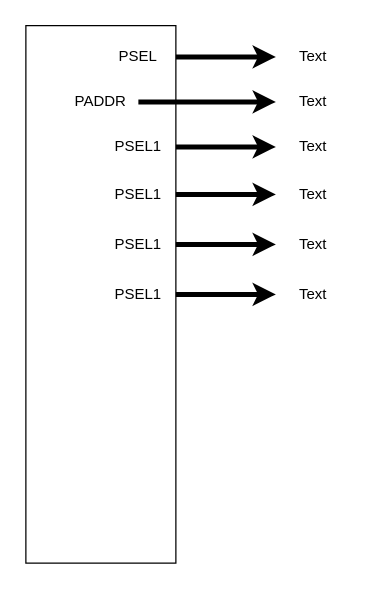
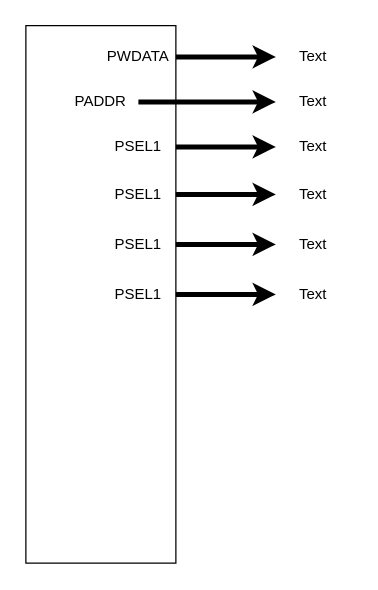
- <mxCell id="4" value="PSEL" style="text;html=1;align=center;verticalAlign=middle;whiteSpace=wrap;rounded=0;" vertex="1" parent="1"><mxGeometry x="80" y="30" width="60" height="30" as="geometry" /></mxCell>
+ <mxCell id="4" value="PWDATA" style="text;html=1;align=center;verticalAlign=middle;whiteSpace=wrap;rounded=0;" vertex="1" parent="1"><mxGeometry x="80" y="30" width="60" height="30" as="geometry" /></mxCell>
